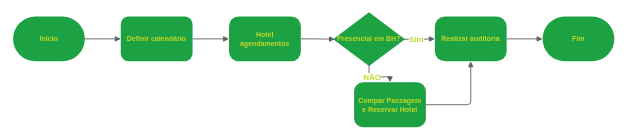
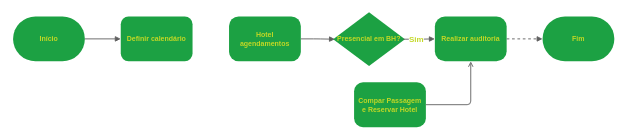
- <mxCell id="5" value="" style="html=1;jettySize=18;whiteSpace=wrap;fontSize=13;strokeColor=#5E5E5E;strokeWidth=1.5;rounded=1;arcSize=12;edgeStyle=orthogonalEdgeStyle;startArrow=none;endArrow=block;endFill=1;exitX=1;exitY=0.5;exitPerimeter=0;entryX=0;entryY=0.5;entryPerimeter=0;" edge="1" parent="1" source="4" target="6"><mxGeometry width="100" height="100" relative="1" as="geometry"><Array as="points" /></mxGeometry></mxCell>
- <mxCell id="12" value="" style="html=1;jettySize=18;whiteSpace=wrap;fontSize=13;strokeColor=#5E5E5E;strokeWidth=1.5;rounded=1;arcSize=12;edgeStyle=orthogonalEdgeStyle;startArrow=none;endArrow=block;endFill=1;exitX=1;exitY=0.5;exitPerimeter=0;entryX=0;entryY=0.5;entryPerimeter=0;" edge="1" parent="1" source="11" target="13"><mxGeometry width="100" height="100" relative="1" as="geometry"><Array as="points" /></mxGeometry></mxCell>
+ <mxCell id="12" value="" style="html=1;jettySize=18;whiteSpace=wrap;fontSize=13;strokeColor=#5E5E5E;strokeWidth=1.5;rounded=1;arcSize=12;edgeStyle=orthogonalEdgeStyle;startArrow=none;endArrow=block;endFill=1;exitX=1;exitY=0.5;exitPerimeter=0;entryX=0;entryY=0.5;entryPerimeter=0;dashed=1;" edge="1" parent="1" source="11" target="13"><mxGeometry width="100" height="100" relative="1" as="geometry"><Array as="points" /></mxGeometry></mxCell>
- <mxCell id="17" value="" style="html=1;jettySize=18;whiteSpace=wrap;fontSize=13;strokeColor=#5E5E5E;strokeWidth=1.5;rounded=1;arcSize=12;edgeStyle=orthogonalEdgeStyle;startArrow=none;endArrow=block;endFill=1;exitX=1;exitY=0.5;exitPerimeter=0;entryX=0.5;entryY=1;entryPerimeter=0;" edge="1" parent="1" source="16" target="11"><mxGeometry width="100" height="100" relative="1" as="geometry"><Array as="points" /></mxGeometry></mxCell>
+ <mxCell id="17" value="" style="html=1;jettySize=18;whiteSpace=wrap;fontSize=13;strokeColor=#5E5E5E;strokeWidth=1.5;rounded=1;arcSize=12;edgeStyle=orthogonalEdgeStyle;startArrow=none;endArrow=open;endFill=1;exitX=1;exitY=0.5;exitPerimeter=0;entryX=0.5;entryY=1;entryPerimeter=0;" edge="1" parent="1" source="16" target="11"><mxGeometry width="100" height="100" relative="1" as="geometry"><Array as="points" /></mxGeometry></mxCell>
- <mxCell id="14" value="" style="html=1;jettySize=18;whiteSpace=wrap;fontSize=13.3;fontColor=#c3d825;fontStyle=1;strokeColor=#5E5E5E;strokeWidth=1.5;rounded=1;arcSize=12;edgeStyle=orthogonalEdgeStyle;startArrow=none;endArrow=block;endFill=1;exitX=0.5;exitY=0.978;exitPerimeter=0;entryX=0.5;entryY=0;entryPerimeter=0;" edge="1" parent="1" source="8" target="16"><mxGeometry width="100" height="100" relative="1" as="geometry"><Array as="points" /></mxGeometry></mxCell>
- <mxCell id="15" value="NÃO" style="text;html=1;resizable=0;labelBackgroundColor=default;align=center;verticalAlign=middle;fontStyle=1;fontColor=#c3d825;fontSize=13.3;" vertex="1" parent="14"><mxGeometry x="-0.239" relative="1" as="geometry" /></mxCell>
